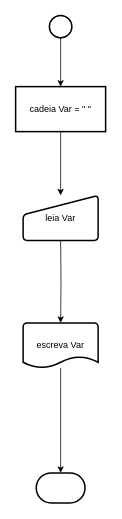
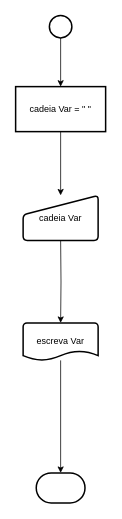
- <mxCell id="10" value="leia Var" style="html=1;strokeWidth=2;shape=manualInput;whiteSpace=wrap;rounded=1;size=26;arcSize=11;" vertex="1" parent="1"><mxGeometry x="30" y="260" width="100" height="60" as="geometry" /></mxCell>
+ <mxCell id="10" value="cadeia Var" style="html=1;strokeWidth=2;shape=manualInput;whiteSpace=wrap;rounded=1;size=26;arcSize=11;" vertex="1" parent="1"><mxGeometry x="30" y="260" width="100" height="60" as="geometry" /></mxCell>
- <mxCell id="5" value="escreva Var" style="strokeWidth=2;html=1;shape=mxgraph.flowchart.document2;whiteSpace=wrap;size=0.25;" vertex="1" parent="1"><mxGeometry x="30" y="430" width="100" height="60" as="geometry" /></mxCell>
+ <mxCell id="5" value="escreva Var" style="strokeWidth=2;html=1;shape=mxgraph.flowchart.document2;whiteSpace=wrap;size=0.25;" vertex="1" parent="1"><mxGeometry x="30" y="430" width="100" height="50" as="geometry" /></mxCell>
